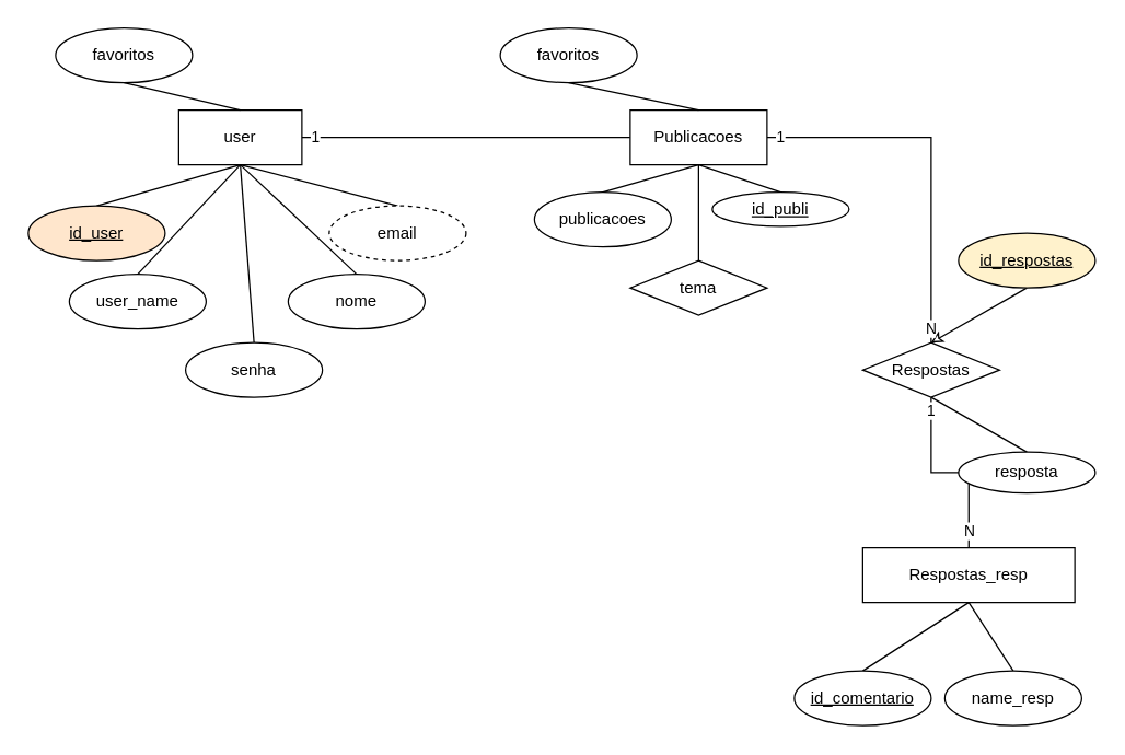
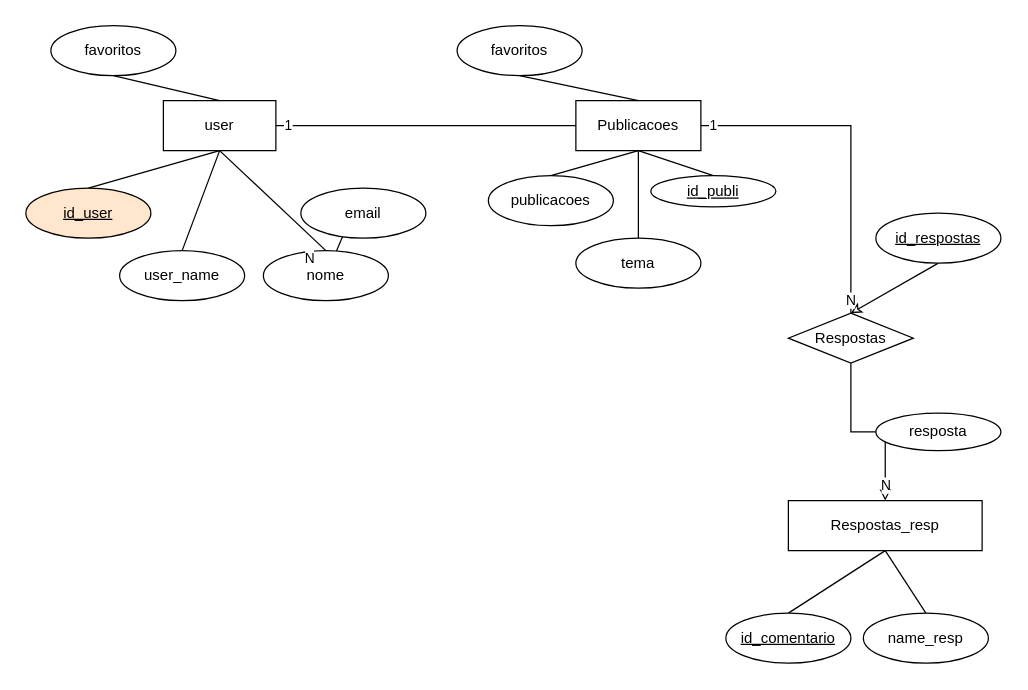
- <mxCell id="7" value="N" style="edgeStyle=none;rounded=0;orthogonalLoop=1;jettySize=auto;html=1;exitX=0.5;exitY=0;exitDx=0;exitDy=0;endArrow=none;endFill=0;entryX=0.5;entryY=1;entryDx=0;entryDy=0;" parent="1" source="8" target="4" edge="1"><mxGeometry x="-1" y="-187" relative="1" as="geometry"><mxPoint x="190" y="120" as="targetPoint" /><mxPoint x="129" y="130" as="offset" /></mxGeometry></mxCell>
+ <mxCell id="7" value="N" style="edgeStyle=none;rounded=0;orthogonalLoop=1;jettySize=auto;html=1;exitX=0.5;exitY=0;exitDx=0;exitDy=0;endArrow=none;endFill=0;" parent="1" source="8" target="6" edge="1"><mxGeometry x="-1" y="-187" relative="1" as="geometry"><mxPoint x="190" y="120" as="targetPoint" /><mxPoint x="129" y="130" as="offset" /></mxGeometry></mxCell>
- <mxCell id="8" value="email&lt;br&gt;" style="ellipse;whiteSpace=wrap;html=1;align=center;dashed=1;" parent="1" vertex="1"><mxGeometry x="240" y="150" width="100" height="40" as="geometry" /></mxCell>
+ <mxCell id="8" value="email&lt;br&gt;" style="ellipse;whiteSpace=wrap;html=1;align=center;" parent="1" vertex="1"><mxGeometry x="240" y="150" width="100" height="40" as="geometry" /></mxCell>
- <mxCell id="9" style="edgeStyle=none;rounded=0;orthogonalLoop=1;jettySize=auto;html=1;exitX=0.5;exitY=0;exitDx=0;exitDy=0;endArrow=none;endFill=0;entryX=0.5;entryY=1;entryDx=0;entryDy=0;" parent="1" source="10" target="4" edge="1"><mxGeometry relative="1" as="geometry"><mxPoint x="190" y="160" as="targetPoint" /></mxGeometry></mxCell>
- <mxCell id="35" value="id_respostas" style="ellipse;whiteSpace=wrap;html=1;align=center;fontStyle=4;fillColor=#fff2cc;" parent="1" vertex="1"><mxGeometry x="700" y="170" width="100" height="40" as="geometry" /></mxCell>
+ <mxCell id="35" value="id_respostas" style="ellipse;whiteSpace=wrap;html=1;align=center;fontStyle=4;" parent="1" vertex="1"><mxGeometry x="700" y="170" width="100" height="40" as="geometry" /></mxCell>
- <mxCell id="19" value="tema" style="rhombus;whiteSpace=wrap;html=1;align=center;" parent="1" vertex="1"><mxGeometry x="460" y="190" width="100" height="40" as="geometry" /></mxCell>
+ <mxCell id="19" value="tema" style="ellipse;whiteSpace=wrap;html=1;align=center;" parent="1" vertex="1"><mxGeometry x="460" y="190" width="100" height="40" as="geometry" /></mxCell>
- <mxCell id="12" value="user_name" style="ellipse;whiteSpace=wrap;html=1;align=center;" parent="1" vertex="1"><mxGeometry x="50" y="200" width="100" height="40" as="geometry" /></mxCell>
+ <mxCell id="12" value="user_name" style="ellipse;whiteSpace=wrap;html=1;align=center;" parent="1" vertex="1"><mxGeometry x="95" y="200" width="100" height="40" as="geometry" /></mxCell>
- <mxCell id="10" value="senha" style="ellipse;whiteSpace=wrap;html=1;align=center;" parent="1" vertex="1"><mxGeometry x="135" y="250" width="100" height="40" as="geometry" /></mxCell>
- <mxCell id="22" value="1" style="edgeStyle=none;rounded=0;orthogonalLoop=1;jettySize=auto;html=1;exitX=0.5;exitY=0;exitDx=0;exitDy=0;entryX=0.5;entryY=1;entryDx=0;entryDy=0;endArrow=none;endFill=0;" parent="1" source="23" target="21" edge="1"><mxGeometry x="0.877" y="9" relative="1" as="geometry"><mxPoint as="offset" /></mxGeometry></mxCell>
- <mxCell id="20" value="N" style="edgeStyle=orthogonalEdgeStyle;rounded=0;orthogonalLoop=1;jettySize=auto;html=1;exitX=0.5;exitY=1;exitDx=0;exitDy=0;entryX=0.5;entryY=0;entryDx=0;entryDy=0;endArrow=none;endFill=0;" parent="1" source="21" target="25" edge="1"><mxGeometry x="0.818" relative="1" as="geometry"><mxPoint as="offset" /></mxGeometry></mxCell>
+ <mxCell id="20" value="N" style="edgeStyle=orthogonalEdgeStyle;rounded=0;orthogonalLoop=1;jettySize=auto;html=1;exitX=0.5;exitY=1;exitDx=0;exitDy=0;entryX=0.5;entryY=0;entryDx=0;entryDy=0;endArrow=classic;endFill=0;" parent="1" source="21" target="25" edge="1"><mxGeometry x="0.818" relative="1" as="geometry"><mxPoint as="offset" /></mxGeometry></mxCell>
